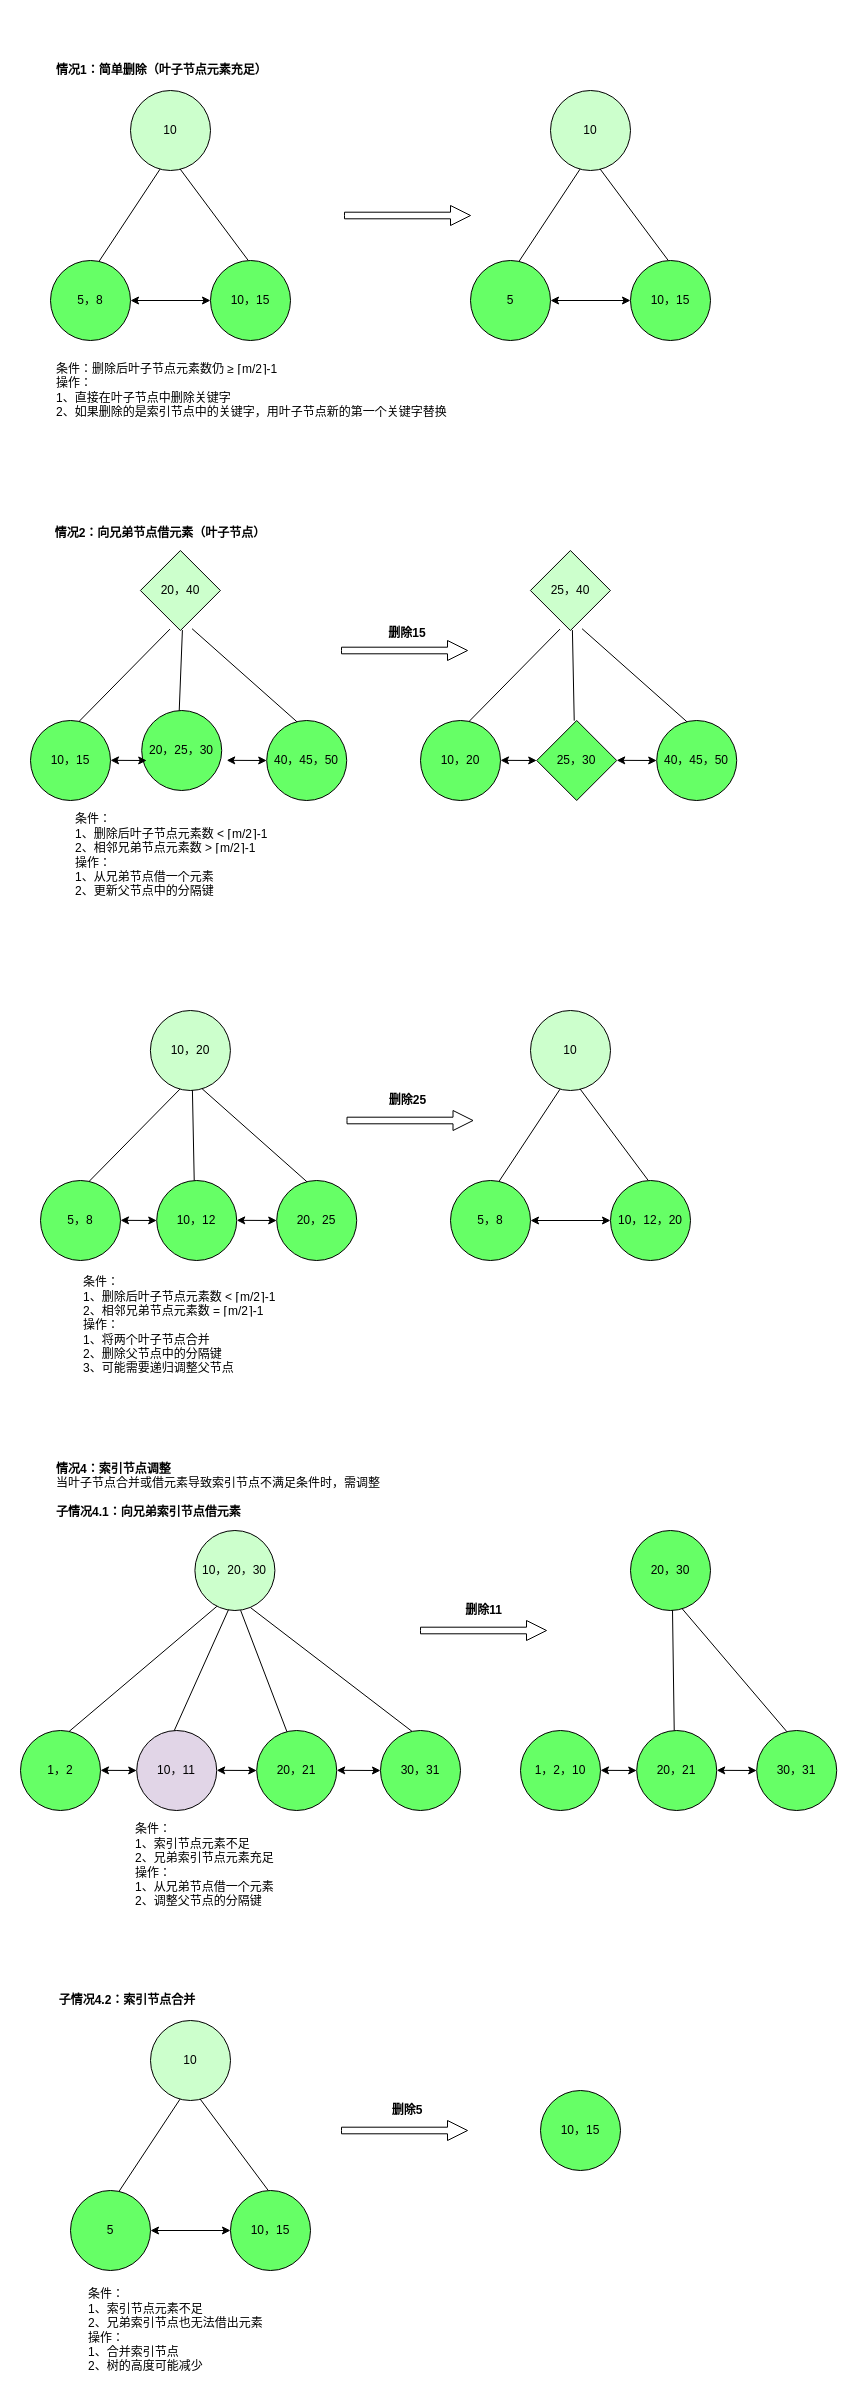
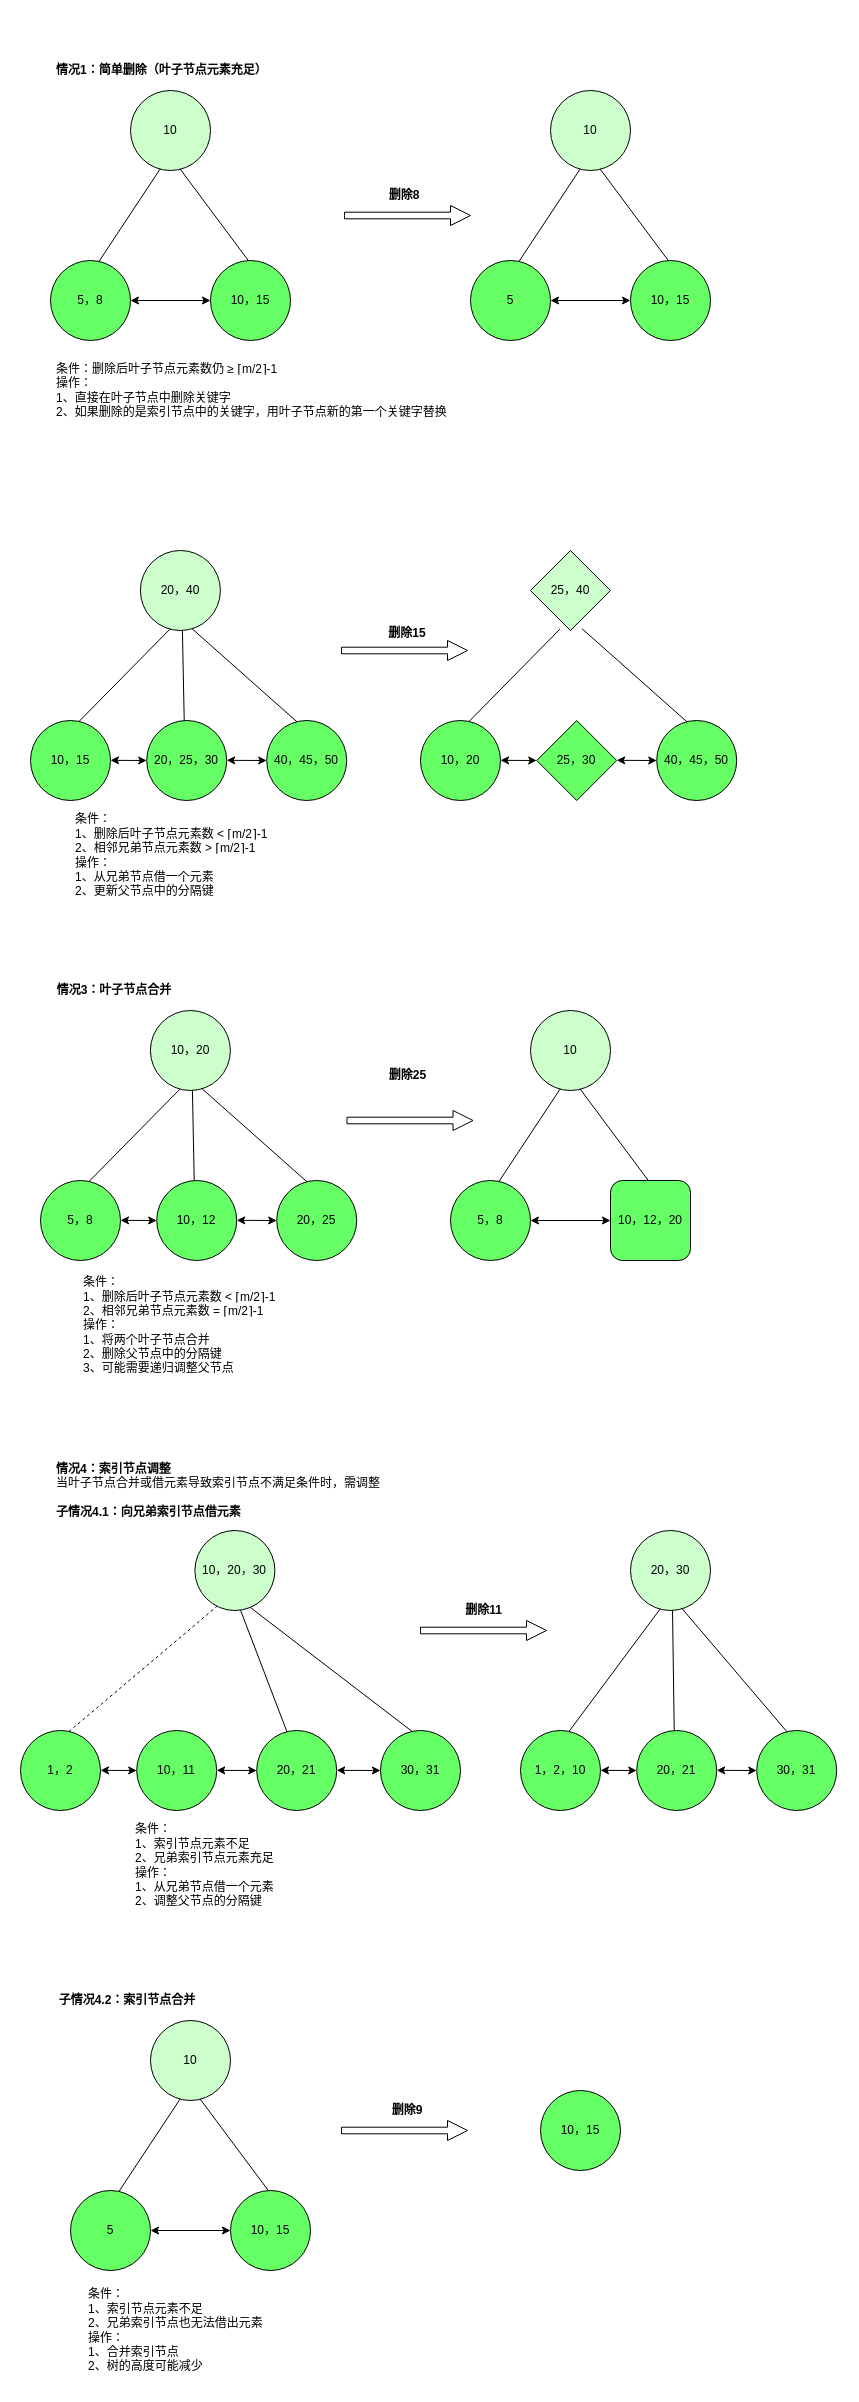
+ <mxCell id="79" value="&lt;b&gt;删除8&lt;/b&gt;" style="text;strokeColor=none;align=center;fillColor=none;html=1;verticalAlign=middle;whiteSpace=wrap;rounded=0;" parent="1" vertex="1"><mxGeometry x="384" y="185" width="40" height="20" as="geometry" /></mxCell>
- <mxCell id="30" value="&lt;b&gt;情况2：向兄弟节点借元素（叶子节点）&lt;/b&gt;" style="text;strokeColor=none;align=center;fillColor=none;html=1;verticalAlign=middle;whiteSpace=wrap;rounded=0;" parent="1" vertex="1"><mxGeometry x="50" y="520" width="220" height="25" as="geometry" /></mxCell>
- <mxCell id="11" value="20，40" style="rhombus;whiteSpace=wrap;html=1;aspect=fixed;fillColor=#CCFFCC;" parent="10" vertex="1"><mxGeometry x="109.91" width="80" height="80" as="geometry" /></mxCell>
+ <mxCell id="11" value="20，40" style="ellipse;whiteSpace=wrap;html=1;aspect=fixed;fillColor=#CCFFCC;" parent="10" vertex="1"><mxGeometry x="109.91" width="80" height="80" as="geometry" /></mxCell>
- <mxCell id="37" value="" style="endArrow=none;html=1;rounded=0;exitX=0.469;exitY=0.002;exitDx=0;exitDy=0;entryX=0.525;entryY=0.995;entryDx=0;entryDy=0;entryPerimeter=0;exitPerimeter=0;" parent="32" source="35" target="33" edge="1"><mxGeometry width="50" height="50" relative="1" as="geometry"><mxPoint x="148.62" y="169" as="sourcePoint" /><mxPoint x="98.62" y="80" as="targetPoint" /></mxGeometry></mxCell>
- <mxCell id="13" value="20，25，30" style="ellipse;whiteSpace=wrap;html=1;aspect=fixed;fillColor=#66FF66;" parent="10" vertex="1"><mxGeometry x="111.21" y="160" width="80" height="80" as="geometry" /></mxCell>
+ <mxCell id="13" value="20，25，30" style="ellipse;whiteSpace=wrap;html=1;aspect=fixed;fillColor=#66FF66;" parent="10" vertex="1"><mxGeometry x="116.21" y="170" width="80" height="80" as="geometry" /></mxCell>
+ <mxCell id="44" value="&lt;b&gt;情况3：叶子节点合并&lt;/b&gt;" style="text;strokeColor=none;align=center;fillColor=none;html=1;verticalAlign=middle;whiteSpace=wrap;rounded=0;" parent="1" vertex="1"><mxGeometry x="54" y="980" width="120" height="20" as="geometry" /></mxCell>
- <mxCell id="64" value="&lt;b&gt;删除25&lt;/b&gt;" style="text;strokeColor=none;align=center;fillColor=none;html=1;verticalAlign=middle;whiteSpace=wrap;rounded=0;" parent="1" vertex="1"><mxGeometry x="381.5" y="1090" width="51" height="20" as="geometry" /></mxCell>
+ <mxCell id="64" value="&lt;b&gt;删除25&lt;/b&gt;" style="text;strokeColor=none;align=center;fillColor=none;html=1;verticalAlign=middle;whiteSpace=wrap;rounded=0;" parent="1" vertex="1"><mxGeometry x="381.5" y="1065" width="51" height="20" as="geometry" /></mxCell>
- <mxCell id="59" value="10，12，20" style="ellipse;whiteSpace=wrap;html=1;aspect=fixed;fillColor=#66FF66;" parent="56" vertex="1"><mxGeometry x="160" y="170" width="80" height="80" as="geometry" /></mxCell>
+ <mxCell id="59" value="10，12，20" style="whiteSpace=wrap;html=1;aspect=fixed;fillColor=#66FF66;rounded=1;" parent="56" vertex="1"><mxGeometry x="160" y="170" width="80" height="80" as="geometry" /></mxCell>
- <mxCell id="96" value="20，30" style="ellipse;whiteSpace=wrap;html=1;aspect=fixed;fillColor=#66ff66;" parent="95" vertex="1"><mxGeometry x="110.0" width="80" height="80" as="geometry" /></mxCell>
+ <mxCell id="96" value="20，30" style="ellipse;whiteSpace=wrap;html=1;aspect=fixed;fillColor=#CCFFCC;" parent="95" vertex="1"><mxGeometry x="110.0" width="80" height="80" as="geometry" /></mxCell>
- <mxCell id="86" value="" style="endArrow=none;html=1;rounded=0;entryX=0.275;entryY=0.948;entryDx=0;entryDy=0;entryPerimeter=0;exitX=0.604;exitY=0.015;exitDx=0;exitDy=0;exitPerimeter=0;" parent="82" source="84" target="83" edge="1"><mxGeometry width="50" height="50" relative="1" as="geometry"><mxPoint x="28.62" y="200" as="sourcePoint" /><mxPoint x="76.62" y="108" as="targetPoint" /></mxGeometry></mxCell>
+ <mxCell id="86" value="" style="endArrow=none;html=1;rounded=0;entryX=0.275;entryY=0.948;entryDx=0;entryDy=0;entryPerimeter=0;exitX=0.604;exitY=0.015;exitDx=0;exitDy=0;exitPerimeter=0;dashed=1;" parent="82" source="84" target="83" edge="1"><mxGeometry width="50" height="50" relative="1" as="geometry"><mxPoint x="28.62" y="200" as="sourcePoint" /><mxPoint x="76.62" y="108" as="targetPoint" /></mxGeometry></mxCell>
- <mxCell id="87" value="" style="endArrow=none;html=1;rounded=0;exitX=0.469;exitY=0.002;exitDx=0;exitDy=0;exitPerimeter=0;entryX=0.42;entryY=0.99;entryDx=0;entryDy=0;entryPerimeter=0;" parent="82" source="85" target="83" edge="1"><mxGeometry width="50" height="50" relative="1" as="geometry"><mxPoint x="148.62" y="199" as="sourcePoint" /><mxPoint x="208" y="109" as="targetPoint" /></mxGeometry></mxCell>
+ <mxCell id="99" value="" style="endArrow=none;html=1;rounded=0;entryX=0.37;entryY=0.982;entryDx=0;entryDy=0;entryPerimeter=0;exitX=0.604;exitY=0.015;exitDx=0;exitDy=0;exitPerimeter=0;" parent="95" source="97" target="96" edge="1"><mxGeometry width="50" height="50" relative="1" as="geometry"><mxPoint x="28.62" y="200" as="sourcePoint" /><mxPoint x="76.62" y="108" as="targetPoint" /></mxGeometry></mxCell>
- <mxCell id="85" value="10，11" style="ellipse;whiteSpace=wrap;html=1;aspect=fixed;fillColor=#e1d5e7;" parent="82" vertex="1"><mxGeometry x="116.21" y="200" width="80" height="80" as="geometry" /></mxCell>
+ <mxCell id="85" value="10，11" style="ellipse;whiteSpace=wrap;html=1;aspect=fixed;fillColor=#66FF66;" parent="82" vertex="1"><mxGeometry x="116.21" y="200" width="80" height="80" as="geometry" /></mxCell>
- <mxCell id="78" value="&lt;b&gt;删除5&lt;/b&gt;" style="text;strokeColor=none;align=center;fillColor=none;html=1;verticalAlign=middle;whiteSpace=wrap;rounded=0;" parent="1" vertex="1"><mxGeometry x="387.95" y="2100" width="38.11" height="20" as="geometry" /></mxCell>
+ <mxCell id="78" value="&lt;b&gt;删除9&lt;/b&gt;" style="text;strokeColor=none;align=center;fillColor=none;html=1;verticalAlign=middle;whiteSpace=wrap;rounded=0;" parent="1" vertex="1"><mxGeometry x="387.95" y="2100" width="38.11" height="20" as="geometry" /></mxCell>
